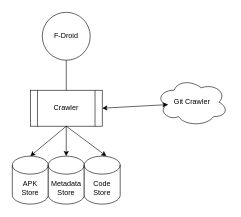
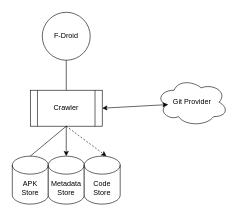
- <mxCell id="4" value="Git Crawler" style="ellipse;shape=cloud;whiteSpace=wrap;html=1;" vertex="1" parent="1"><mxGeometry x="260" y="130" width="120" height="80" as="geometry" /></mxCell>
+ <mxCell id="4" value="Git Provider" style="ellipse;shape=cloud;whiteSpace=wrap;html=1;" vertex="1" parent="1"><mxGeometry x="260" y="130" width="120" height="80" as="geometry" /></mxCell>
- <mxCell id="12" value="" style="endArrow=classic;html=1;exitX=0.5;exitY=1;exitDx=0;exitDy=0;entryX=0.617;entryY=0;entryDx=0;entryDy=0;entryPerimeter=0;" edge="1" parent="1" source="2" target="9"><mxGeometry width="50" height="50" relative="1" as="geometry"><mxPoint x="310" y="300" as="sourcePoint" /><mxPoint x="360" y="250" as="targetPoint" /></mxGeometry></mxCell>
+ <mxCell id="12" value="" style="endArrow=classic;html=1;exitX=0.5;exitY=1;exitDx=0;exitDy=0;entryX=0.617;entryY=0;entryDx=0;entryDy=0;entryPerimeter=0;dashed=1;" edge="1" parent="1" source="2" target="9"><mxGeometry width="50" height="50" relative="1" as="geometry"><mxPoint x="310" y="300" as="sourcePoint" /><mxPoint x="360" y="250" as="targetPoint" /></mxGeometry></mxCell>
- <mxCell id="10" value="" style="endArrow=classic;html=1;exitX=0.5;exitY=1;exitDx=0;exitDy=0;entryX=0.5;entryY=0;entryDx=0;entryDy=0;entryPerimeter=0;" edge="1" parent="1" source="2" target="7"><mxGeometry width="50" height="50" relative="1" as="geometry"><mxPoint x="310" y="300" as="sourcePoint" /><mxPoint x="360" y="250" as="targetPoint" /></mxGeometry></mxCell>
+ <mxCell id="10" value="" style="endArrow=none;html=1;exitX=0.5;exitY=1;exitDx=0;exitDy=0;entryX=0.5;entryY=0;entryDx=0;entryDy=0;entryPerimeter=0;" edge="1" parent="1" source="2" target="7"><mxGeometry width="50" height="50" relative="1" as="geometry"><mxPoint x="310" y="300" as="sourcePoint" /><mxPoint x="360" y="250" as="targetPoint" /></mxGeometry></mxCell>
